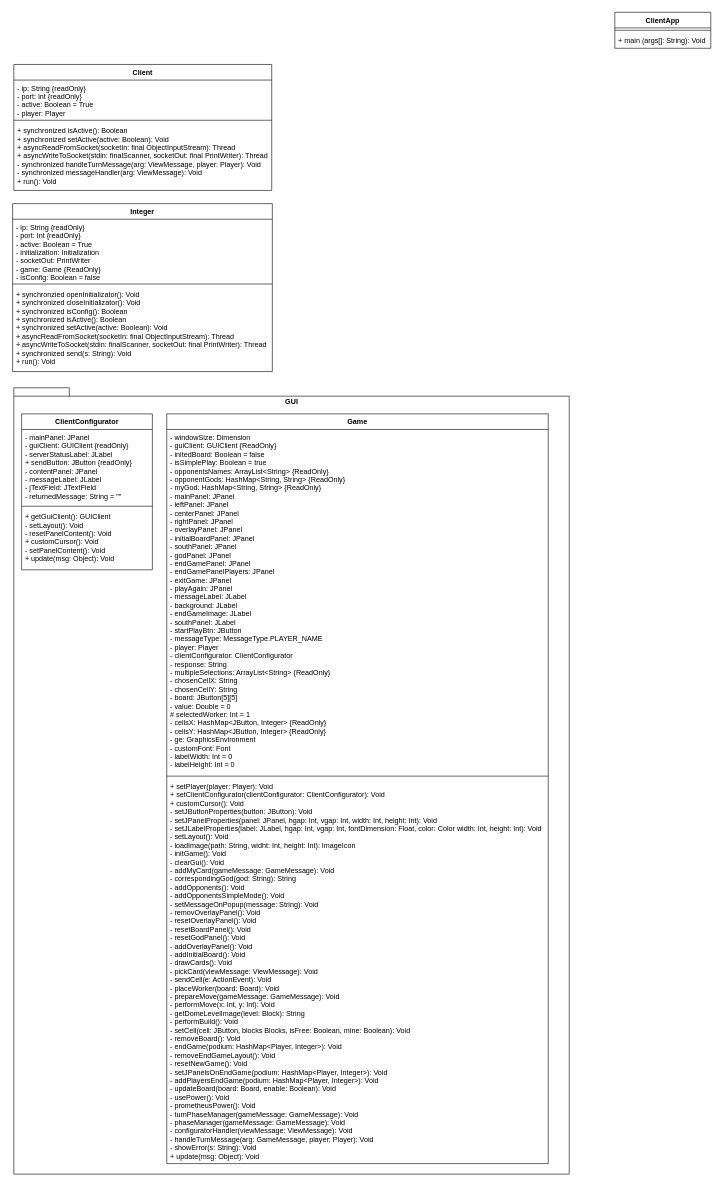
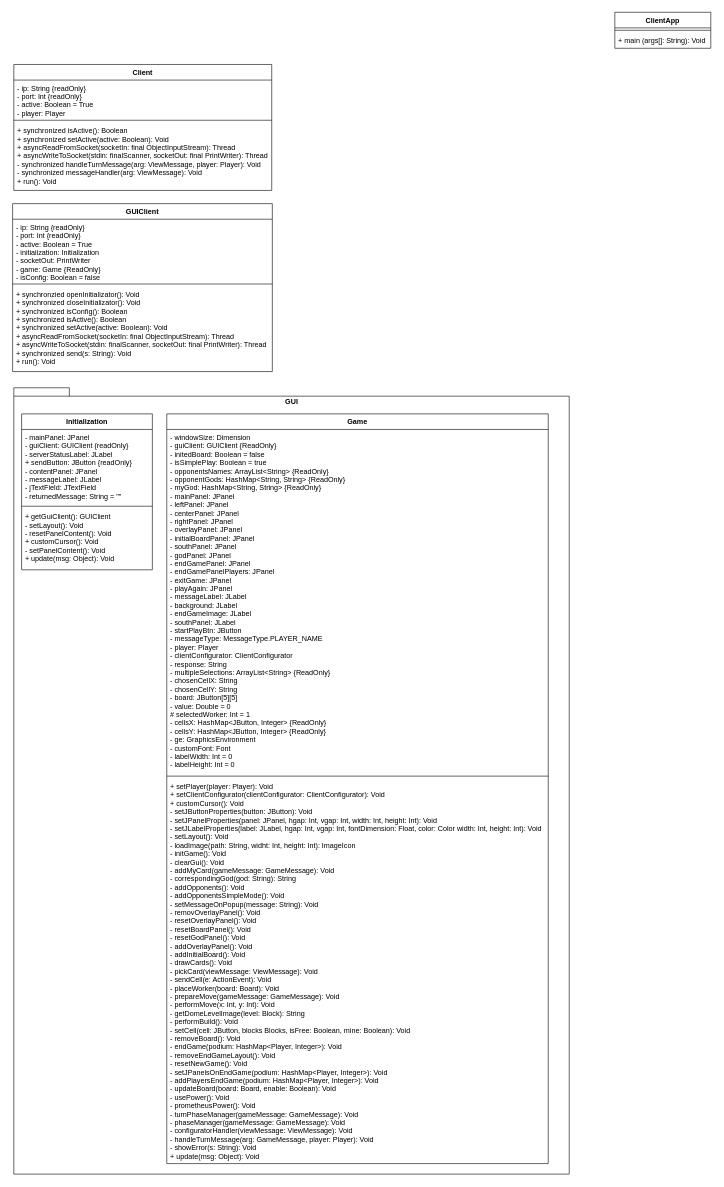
- <mxCell id="10" value="Integer" style="swimlane;fontStyle=1;align=center;verticalAlign=top;childLayout=stackLayout;horizontal=1;startSize=26;horizontalStack=0;resizeParent=1;resizeParentMax=0;resizeLast=0;collapsible=1;marginBottom=0;" vertex="1" parent="1"><mxGeometry x="20" y="339" width="433" height="280" as="geometry" /></mxCell>
+ <mxCell id="10" value="GUIClient" style="swimlane;fontStyle=1;align=center;verticalAlign=top;childLayout=stackLayout;horizontal=1;startSize=26;horizontalStack=0;resizeParent=1;resizeParentMax=0;resizeLast=0;collapsible=1;marginBottom=0;" vertex="1" parent="1"><mxGeometry x="20" y="339" width="433" height="280" as="geometry" /></mxCell>
- <mxCell id="18" value="ClientConfigurator" style="swimlane;fontStyle=1;align=center;verticalAlign=top;childLayout=stackLayout;horizontal=1;startSize=26;horizontalStack=0;resizeParent=1;resizeParentMax=0;resizeLast=0;collapsible=1;marginBottom=0;" vertex="1" parent="1"><mxGeometry x="35" y="689.5" width="218" height="260" as="geometry" /></mxCell>
+ <mxCell id="18" value="Initialization" style="swimlane;fontStyle=1;align=center;verticalAlign=top;childLayout=stackLayout;horizontal=1;startSize=26;horizontalStack=0;resizeParent=1;resizeParentMax=0;resizeLast=0;collapsible=1;marginBottom=0;" vertex="1" parent="1"><mxGeometry x="35" y="689.5" width="218" height="260" as="geometry" /></mxCell>
